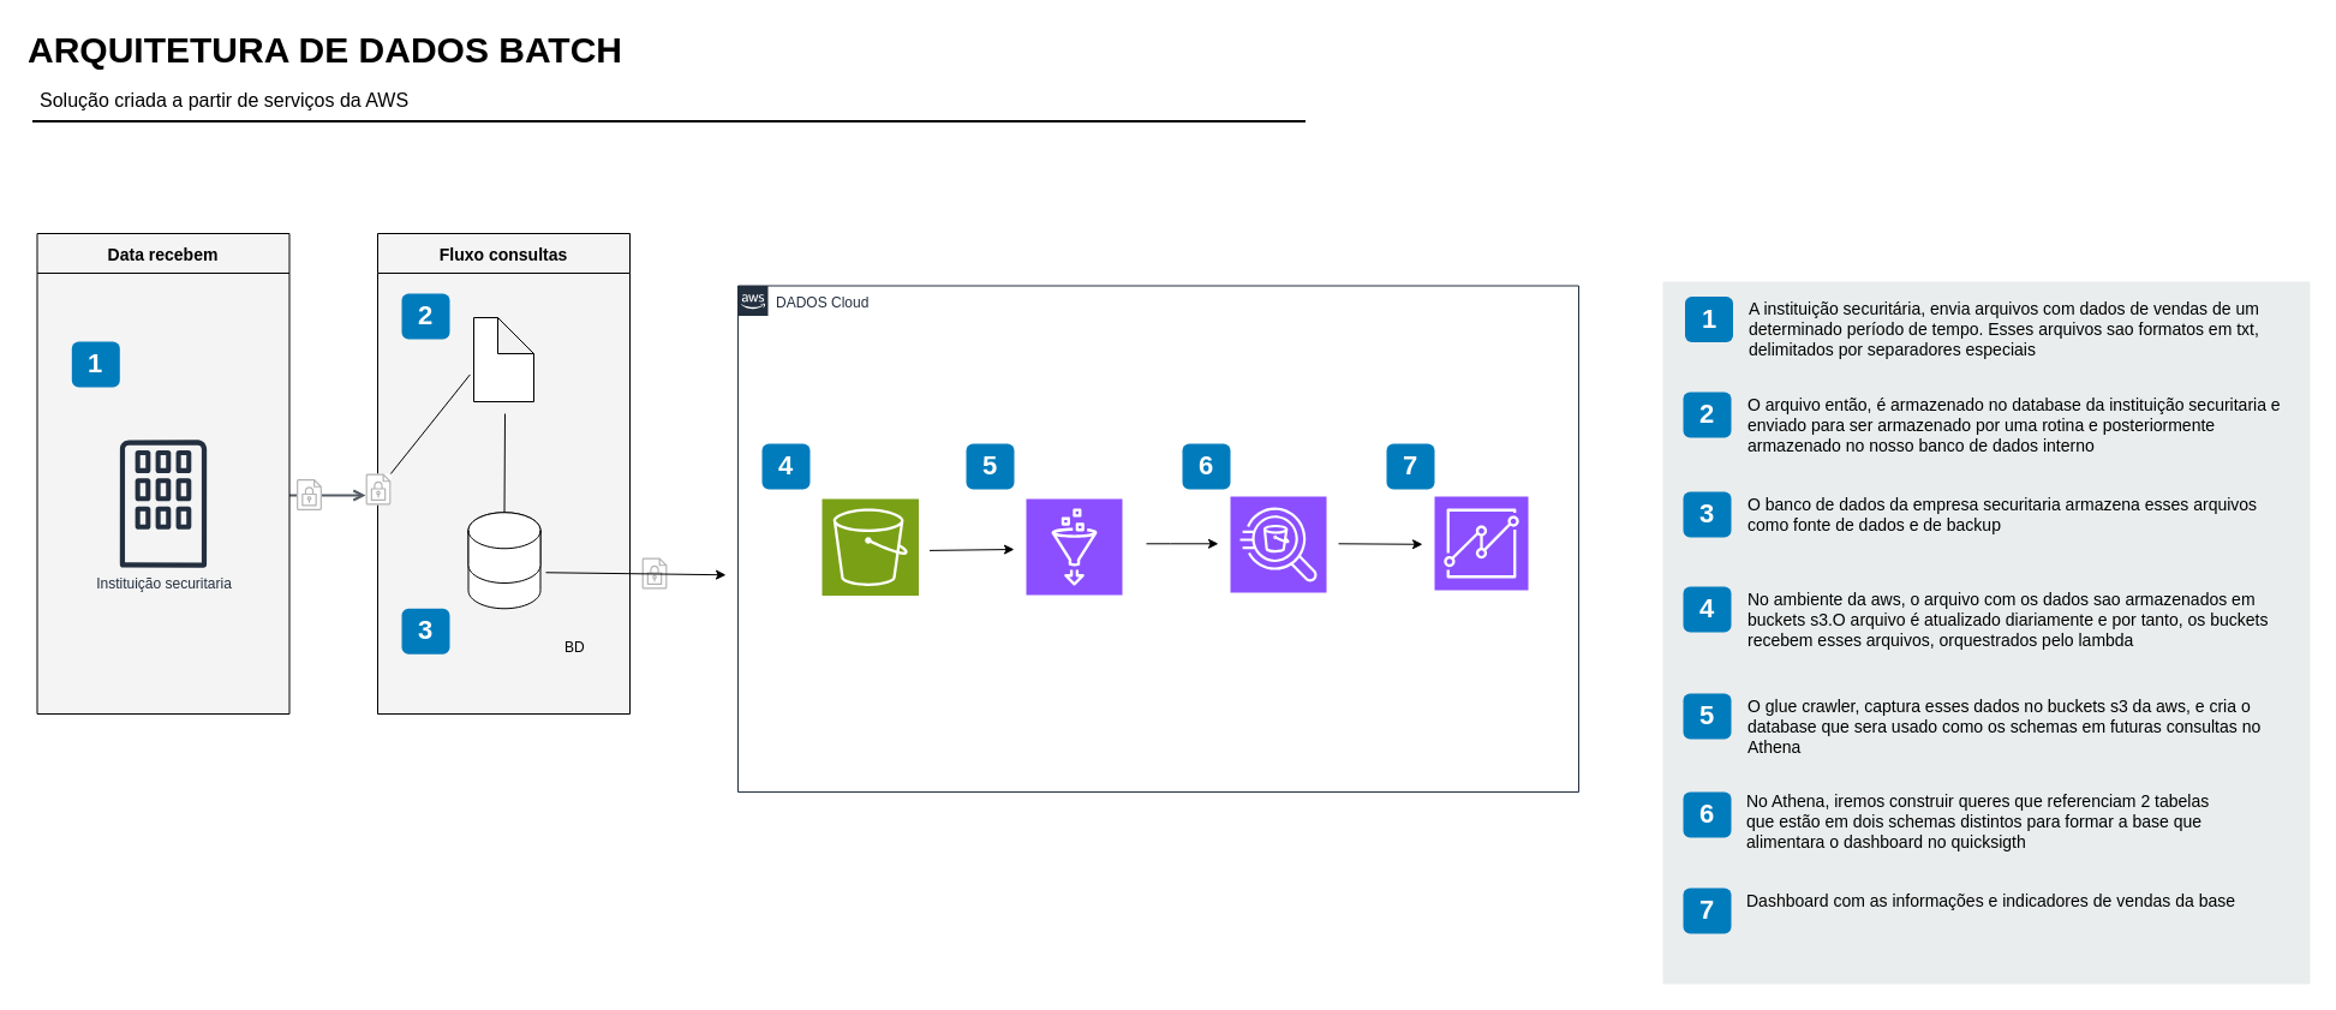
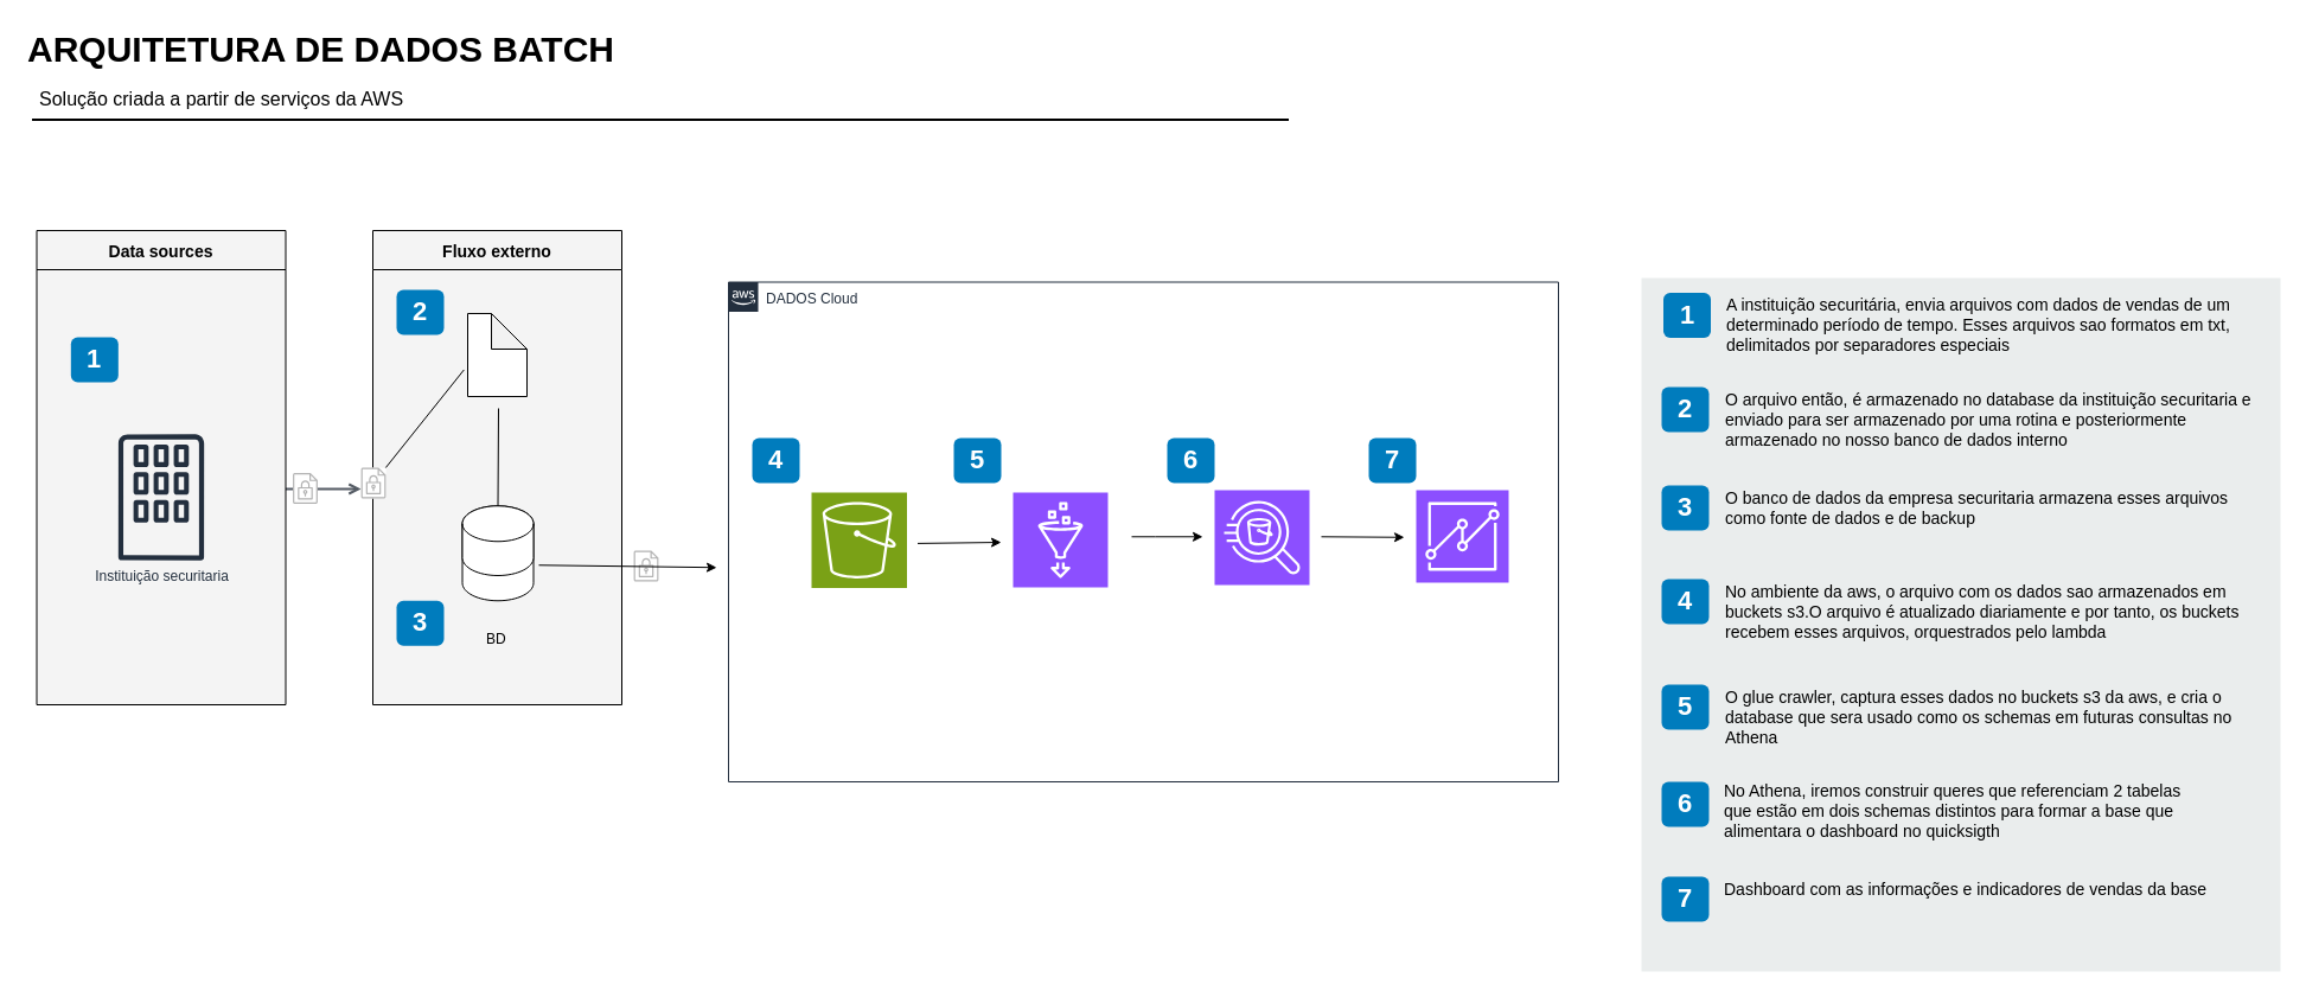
- <mxCell id="33" value="Data recebem" style="swimlane;fontSize=14;align=center;swimlaneFillColor=#f4f4f4;fillColor=#f4f4f4;startSize=33;container=1;pointerEvents=0;collapsible=0;recursiveResize=0;" vertex="1" parent="1"><mxGeometry x="30.5" y="194" width="210" height="400" as="geometry" /></mxCell>
+ <mxCell id="33" value="Data sources" style="swimlane;fontSize=14;align=center;swimlaneFillColor=#f4f4f4;fillColor=#f4f4f4;startSize=33;container=1;pointerEvents=0;collapsible=0;recursiveResize=0;" vertex="1" parent="1"><mxGeometry x="30.5" y="194" width="210" height="400" as="geometry" /></mxCell>
- <mxCell id="42" value="Fluxo consultas" style="swimlane;fontSize=14;align=center;swimlaneFillColor=#f4f4f4;fillColor=#f4f4f4;startSize=33;container=1;pointerEvents=0;collapsible=0;recursiveResize=0;" vertex="1" parent="1"><mxGeometry x="314" y="194" width="210" height="400" as="geometry" /></mxCell>
+ <mxCell id="42" value="Fluxo externo" style="swimlane;fontSize=14;align=center;swimlaneFillColor=#f4f4f4;fillColor=#f4f4f4;startSize=33;container=1;pointerEvents=0;collapsible=0;recursiveResize=0;" vertex="1" parent="1"><mxGeometry x="314" y="194" width="210" height="400" as="geometry" /></mxCell>
- <mxCell id="45" value="BD&amp;nbsp;" style="text;html=1;align=center;verticalAlign=middle;whiteSpace=wrap;rounded=0;" vertex="1" parent="42"><mxGeometry x="135.5" y="330" width="60" height="30" as="geometry" /></mxCell>
+ <mxCell id="45" value="BD&amp;nbsp;" style="text;html=1;align=center;verticalAlign=middle;whiteSpace=wrap;rounded=0;" vertex="1" parent="42"><mxGeometry x="75.5" y="330" width="60" height="30" as="geometry" /></mxCell>
